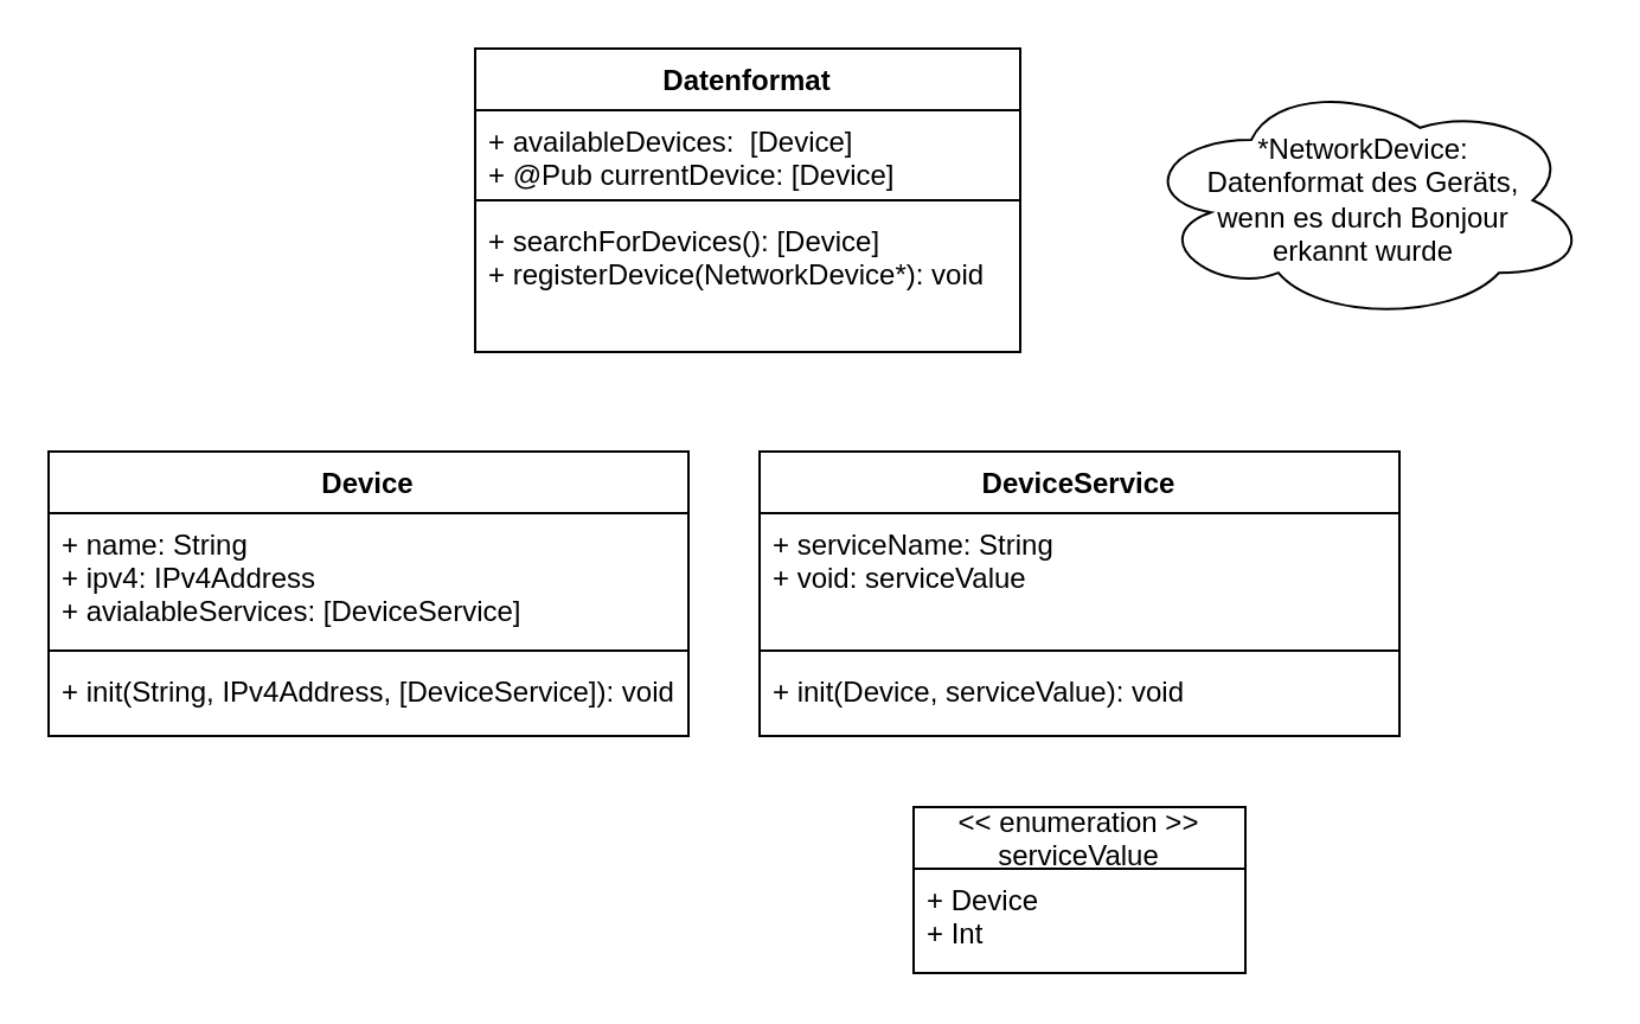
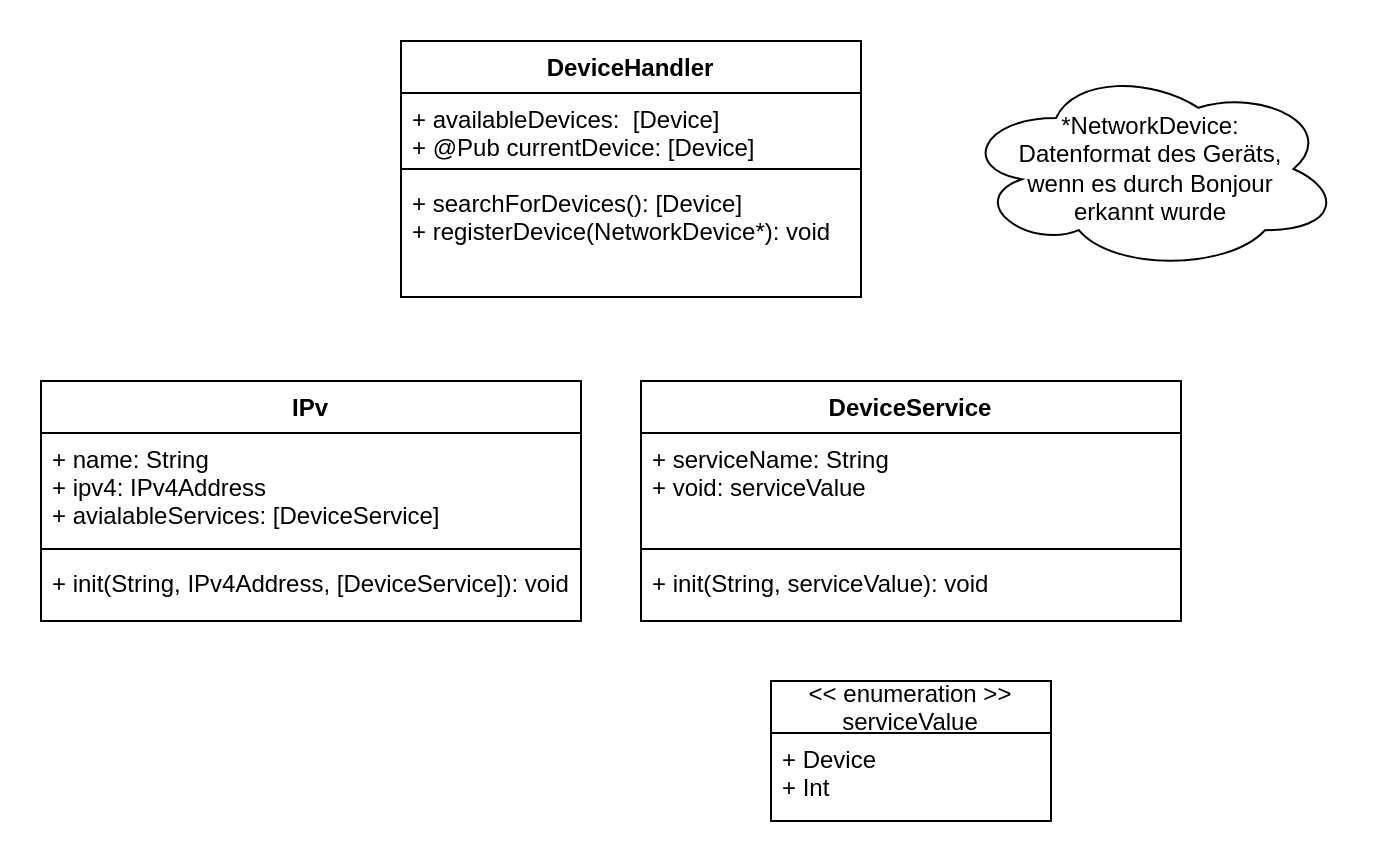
- <mxCell id="12" value="Datenformat" style="swimlane;fontStyle=1;align=center;verticalAlign=top;childLayout=stackLayout;horizontal=1;startSize=26;horizontalStack=0;resizeParent=1;resizeParentMax=0;resizeLast=0;collapsible=1;marginBottom=0;" parent="1" vertex="1"><mxGeometry x="200" y="20" width="230" height="128" as="geometry" /></mxCell>
+ <mxCell id="12" value="DeviceHandler" style="swimlane;fontStyle=1;align=center;verticalAlign=top;childLayout=stackLayout;horizontal=1;startSize=26;horizontalStack=0;resizeParent=1;resizeParentMax=0;resizeLast=0;collapsible=1;marginBottom=0;" parent="1" vertex="1"><mxGeometry x="200" y="20" width="230" height="128" as="geometry" /></mxCell>
- <mxCell id="2" value="Device" style="swimlane;fontStyle=1;align=center;verticalAlign=top;childLayout=stackLayout;horizontal=1;startSize=26;horizontalStack=0;resizeParent=1;resizeParentMax=0;resizeLast=0;collapsible=1;marginBottom=0;" parent="1" vertex="1"><mxGeometry x="20" y="190" width="270" height="120" as="geometry" /></mxCell>
+ <mxCell id="2" value="IPv" style="swimlane;fontStyle=1;align=center;verticalAlign=top;childLayout=stackLayout;horizontal=1;startSize=26;horizontalStack=0;resizeParent=1;resizeParentMax=0;resizeLast=0;collapsible=1;marginBottom=0;" parent="1" vertex="1"><mxGeometry x="20" y="190" width="270" height="120" as="geometry" /></mxCell>
- <mxCell id="9" value="+ init(Device, serviceValue): void" style="text;strokeColor=none;fillColor=none;align=left;verticalAlign=top;spacingLeft=4;spacingRight=4;overflow=hidden;rotatable=0;points=[[0,0.5],[1,0.5]];portConstraint=eastwest;" parent="6" vertex="1"><mxGeometry y="88" width="270" height="32" as="geometry" /></mxCell>
+ <mxCell id="9" value="+ init(String, serviceValue): void" style="text;strokeColor=none;fillColor=none;align=left;verticalAlign=top;spacingLeft=4;spacingRight=4;overflow=hidden;rotatable=0;points=[[0,0.5],[1,0.5]];portConstraint=eastwest;" parent="6" vertex="1"><mxGeometry y="88" width="270" height="32" as="geometry" /></mxCell>
